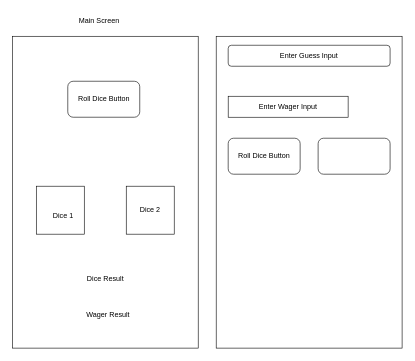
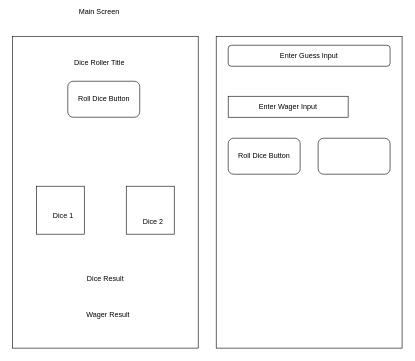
- <mxCell id="3" value="Main Screen" style="text;html=1;strokeColor=none;fillColor=none;align=center;verticalAlign=middle;whiteSpace=wrap;rounded=0;" vertex="1" parent="1"><mxGeometry x="90" y="20" width="150" height="30" as="geometry" /></mxCell>
+ <mxCell id="3" value="Main Screen" style="text;html=1;strokeColor=none;fillColor=none;align=center;verticalAlign=middle;whiteSpace=wrap;rounded=0;" vertex="1" parent="1"><mxGeometry x="90" y="5" width="150" height="30" as="geometry" /></mxCell>
+ <mxCell id="4" value="Dice Roller Title" style="text;html=1;strokeColor=none;fillColor=none;align=center;verticalAlign=middle;whiteSpace=wrap;rounded=0;" vertex="1" parent="1"><mxGeometry x="107.5" y="90" width="115" height="30" as="geometry" /></mxCell>
- <mxCell id="10" value="Dice 2" style="text;html=1;strokeColor=none;fillColor=none;align=center;verticalAlign=middle;whiteSpace=wrap;rounded=0;" vertex="1" parent="1"><mxGeometry x="220" y="335" width="60" height="30" as="geometry" /></mxCell>
+ <mxCell id="10" value="Dice 2" style="text;html=1;strokeColor=none;fillColor=none;align=center;verticalAlign=middle;whiteSpace=wrap;rounded=0;" vertex="1" parent="1"><mxGeometry x="225" y="355" width="60" height="30" as="geometry" /></mxCell>
